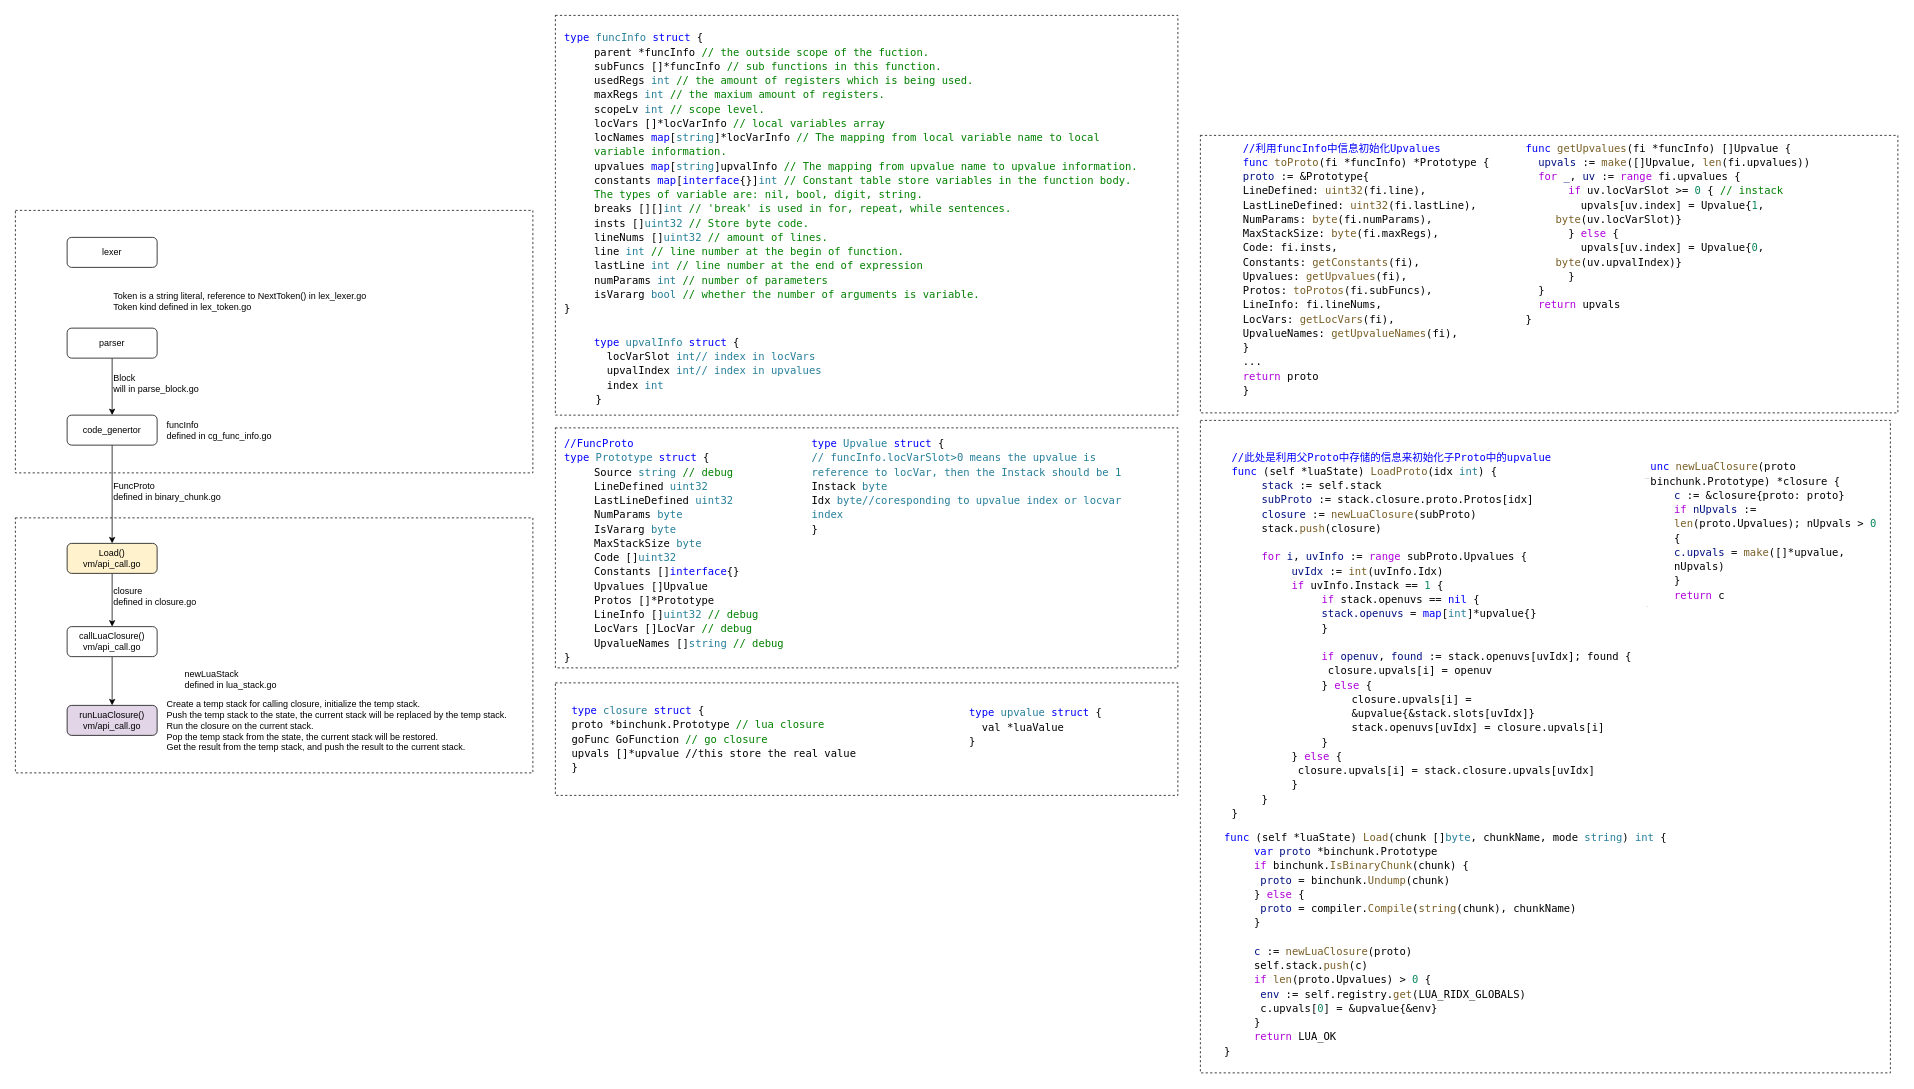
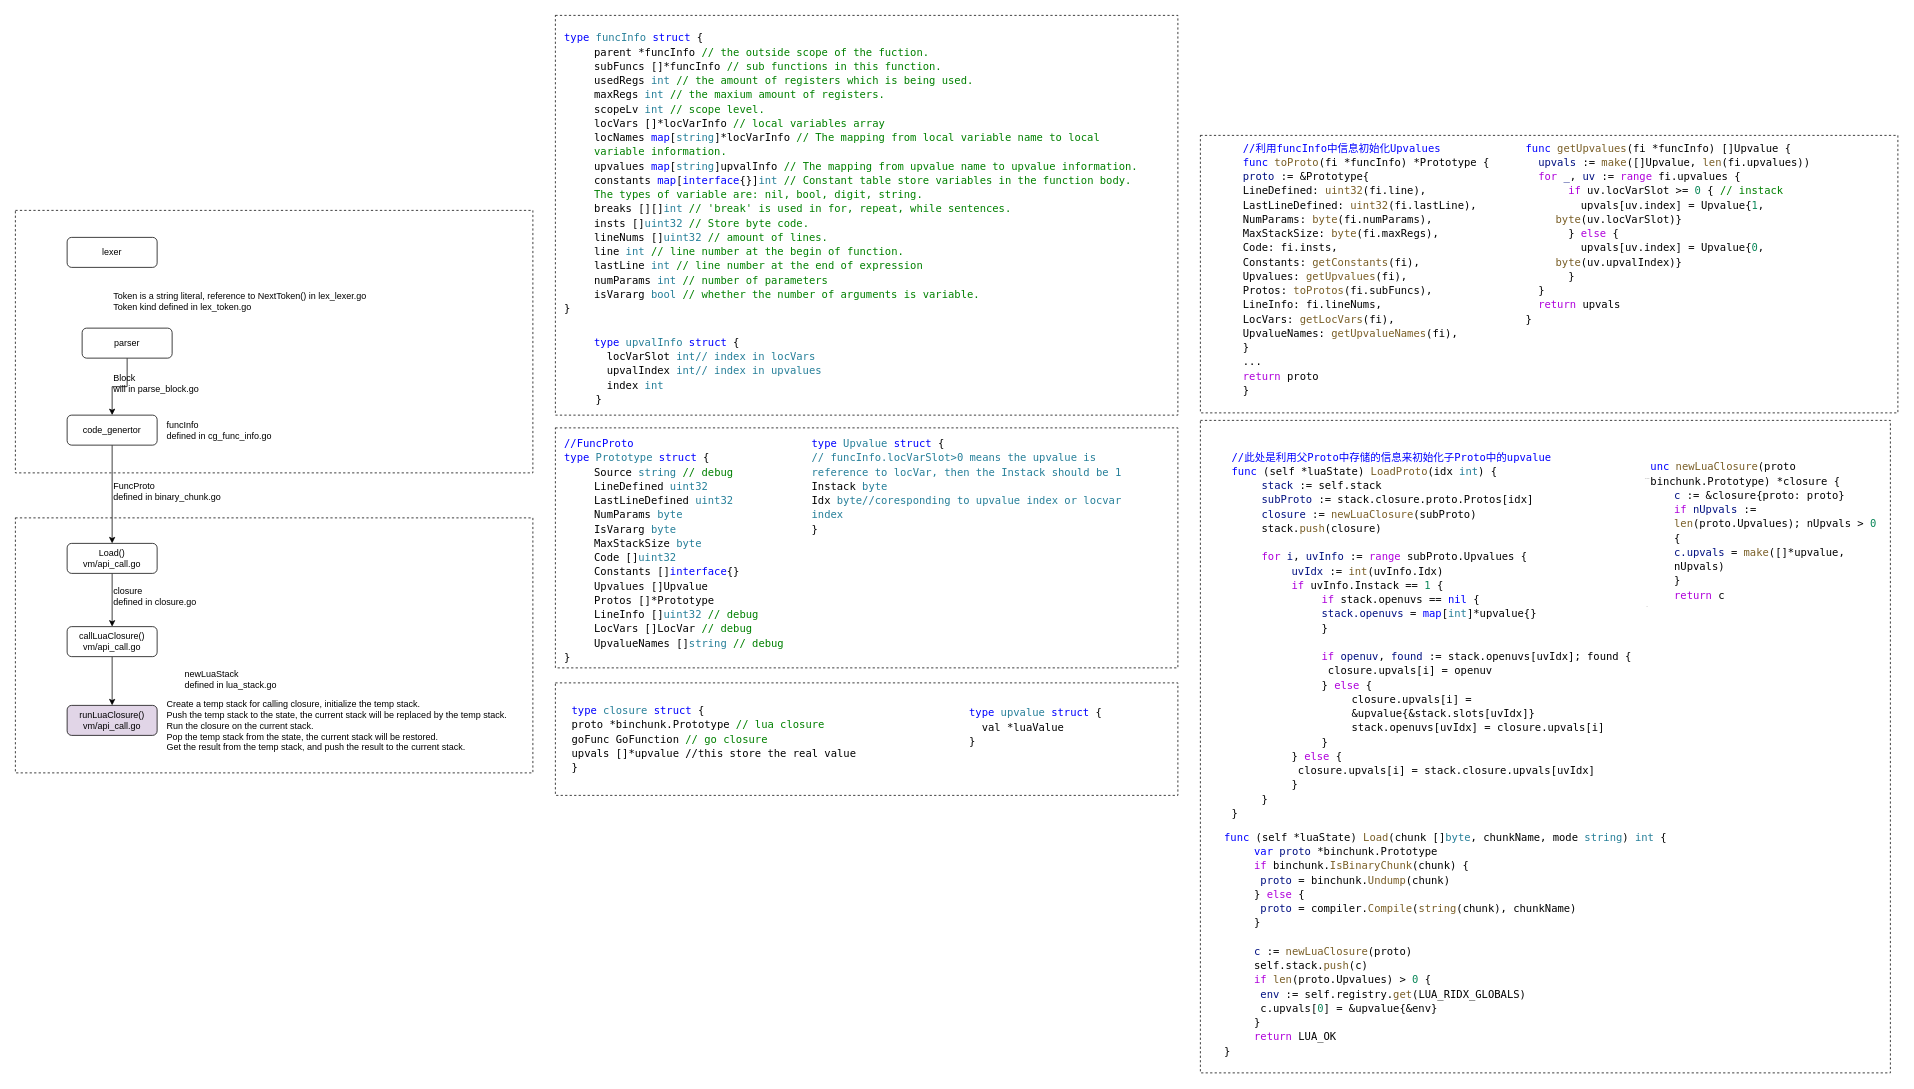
- <mxCell id="10" value="parser" style="rounded=1;whiteSpace=wrap;html=1;fontSize=12;glass=0;strokeWidth=1;shadow=0;" parent="1" vertex="1"><mxGeometry x="89" y="437" width="120" height="40" as="geometry" /></mxCell>
+ <mxCell id="10" value="parser" style="rounded=1;whiteSpace=wrap;html=1;fontSize=12;glass=0;strokeWidth=1;shadow=0;" parent="1" vertex="1"><mxGeometry x="109" y="437" width="120" height="40" as="geometry" /></mxCell>
- <mxCell id="15" value="Load()&lt;br&gt;vm/api_call.go" style="rounded=1;whiteSpace=wrap;html=1;fontSize=12;glass=0;strokeWidth=1;shadow=0;fillColor=#fff2cc;" parent="1" vertex="1"><mxGeometry x="89" y="724" width="120" height="40" as="geometry" /></mxCell>
+ <mxCell id="15" value="Load()&lt;br&gt;vm/api_call.go" style="rounded=1;whiteSpace=wrap;html=1;fontSize=12;glass=0;strokeWidth=1;shadow=0;" parent="1" vertex="1"><mxGeometry x="89" y="724" width="120" height="40" as="geometry" /></mxCell>
